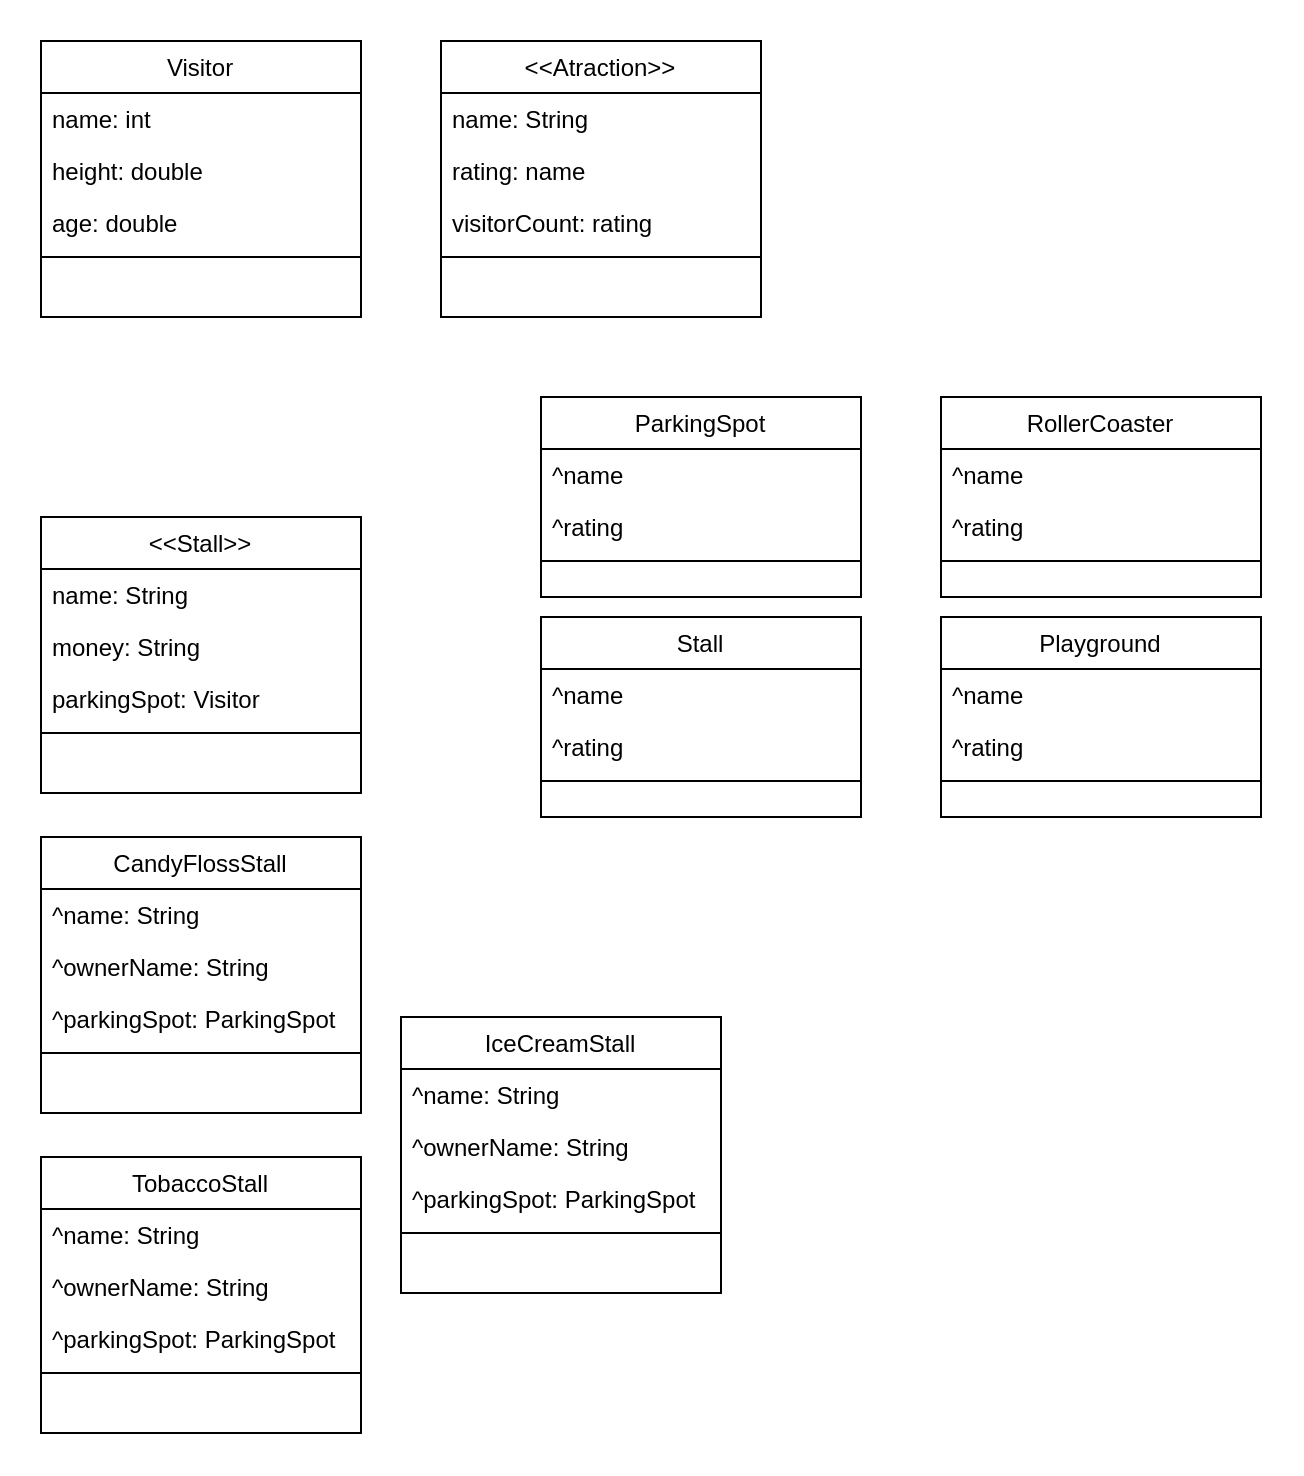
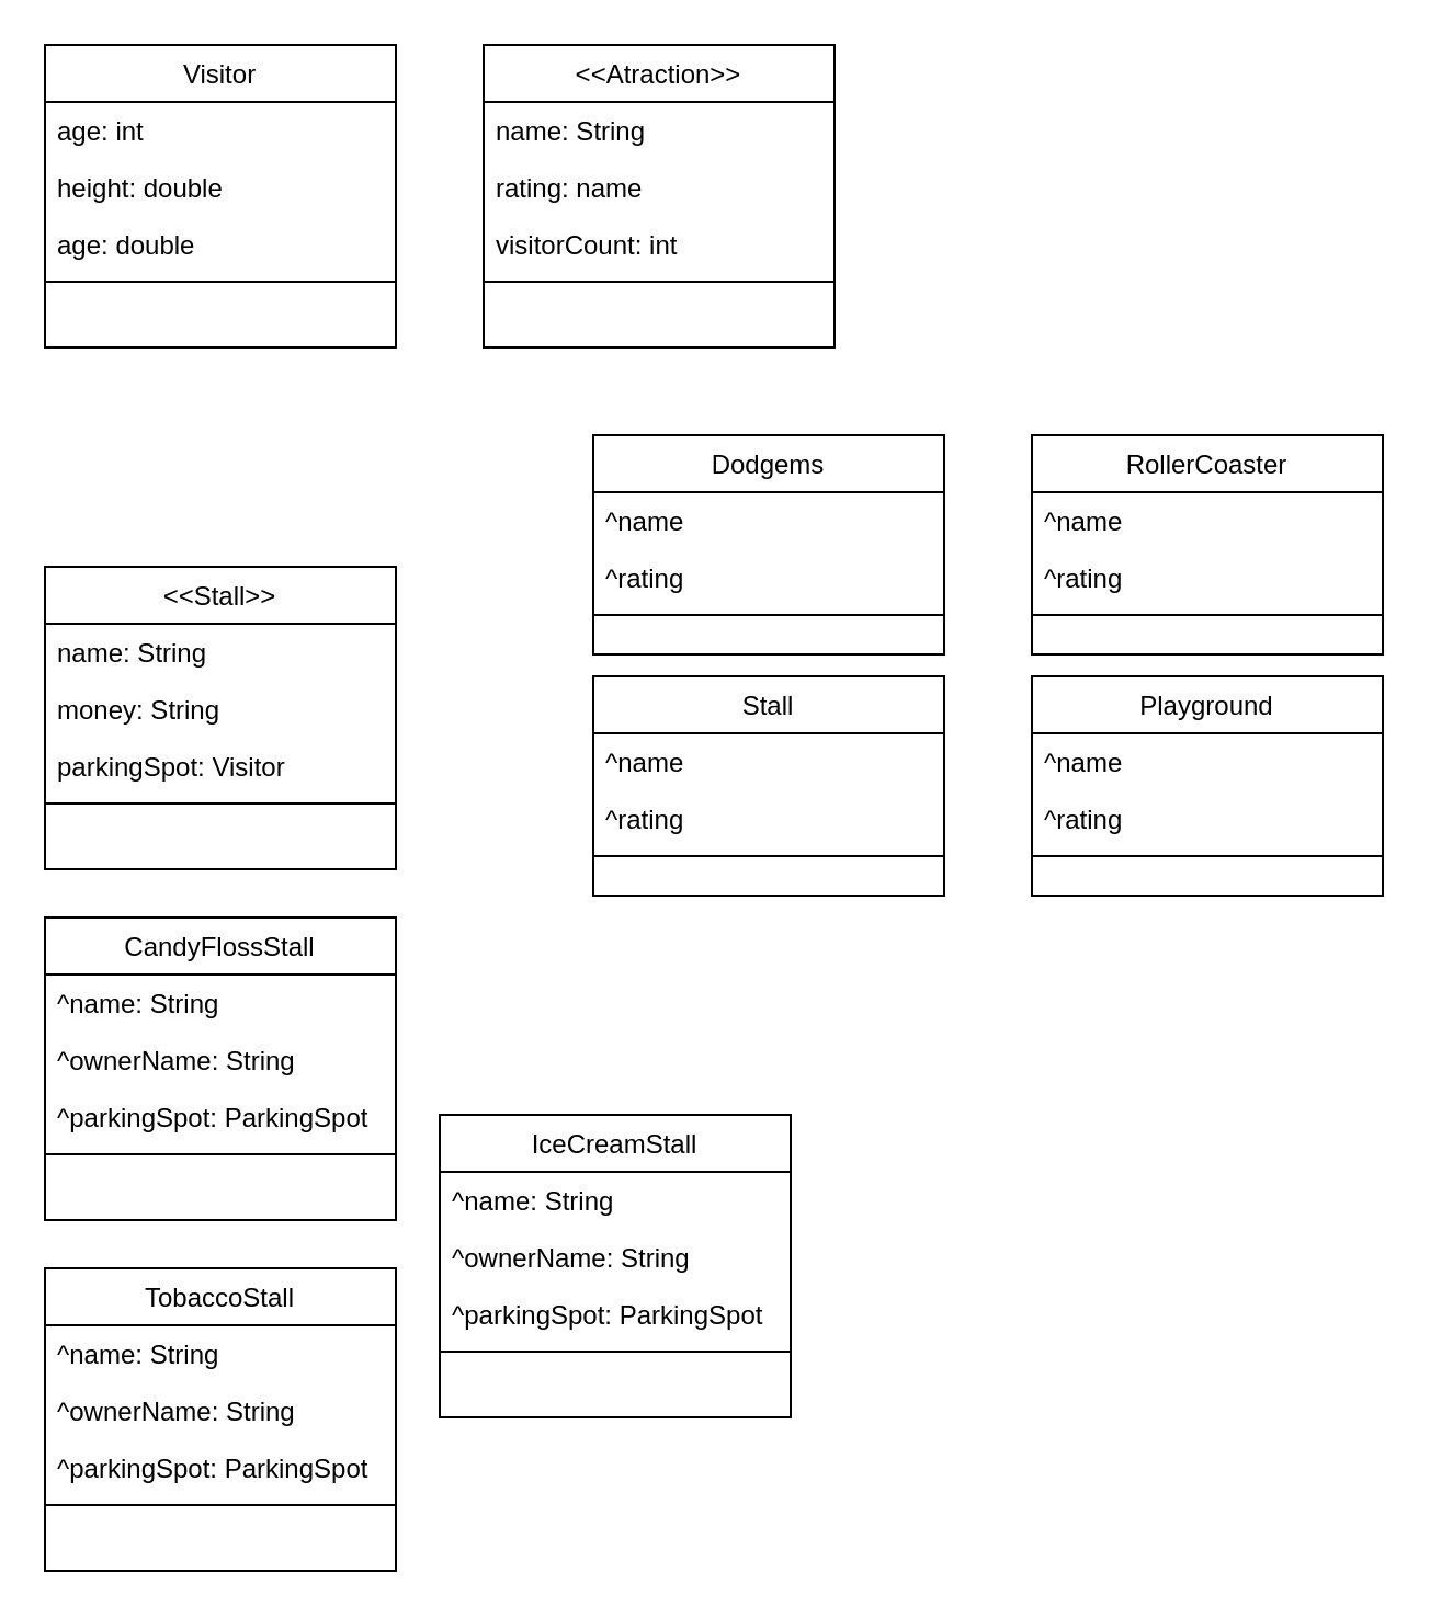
- <mxCell id="44" value="name: int" style="text;align=left;verticalAlign=top;spacingLeft=4;spacingRight=4;overflow=hidden;rotatable=0;points=[[0,0.5],[1,0.5]];portConstraint=eastwest;" vertex="1" parent="43"><mxGeometry y="26" width="160" height="26" as="geometry" /></mxCell>
+ <mxCell id="44" value="age: int" style="text;align=left;verticalAlign=top;spacingLeft=4;spacingRight=4;overflow=hidden;rotatable=0;points=[[0,0.5],[1,0.5]];portConstraint=eastwest;" vertex="1" parent="43"><mxGeometry y="26" width="160" height="26" as="geometry" /></mxCell>
- <mxCell id="5" value="visitorCount: rating" style="text;align=left;verticalAlign=top;spacingLeft=4;spacingRight=4;overflow=hidden;rotatable=0;points=[[0,0.5],[1,0.5]];portConstraint=eastwest;rounded=0;shadow=0;html=0;" parent="2" vertex="1"><mxGeometry y="78" width="160" height="26" as="geometry" /></mxCell>
+ <mxCell id="5" value="visitorCount: int" style="text;align=left;verticalAlign=top;spacingLeft=4;spacingRight=4;overflow=hidden;rotatable=0;points=[[0,0.5],[1,0.5]];portConstraint=eastwest;rounded=0;shadow=0;html=0;" parent="2" vertex="1"><mxGeometry y="78" width="160" height="26" as="geometry" /></mxCell>
- <mxCell id="35" value="ParkingSpot" style="swimlane;fontStyle=0;align=center;verticalAlign=top;childLayout=stackLayout;horizontal=1;startSize=26;horizontalStack=0;resizeParent=1;resizeLast=0;collapsible=1;marginBottom=0;rounded=0;shadow=0;strokeWidth=1;" vertex="1" parent="1"><mxGeometry x="270" y="198" width="160" height="100" as="geometry"><mxRectangle x="230" y="140" width="160" height="26" as="alternateBounds" /></mxGeometry></mxCell>
+ <mxCell id="35" value="Dodgems" style="swimlane;fontStyle=0;align=center;verticalAlign=top;childLayout=stackLayout;horizontal=1;startSize=26;horizontalStack=0;resizeParent=1;resizeLast=0;collapsible=1;marginBottom=0;rounded=0;shadow=0;strokeWidth=1;" vertex="1" parent="1"><mxGeometry x="270" y="198" width="160" height="100" as="geometry"><mxRectangle x="230" y="140" width="160" height="26" as="alternateBounds" /></mxGeometry></mxCell>
